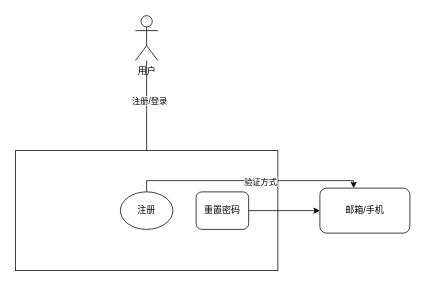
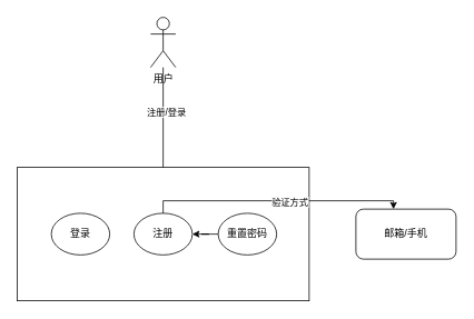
+ <mxCell id="6" value="登录" style="ellipse;whiteSpace=wrap;html=1;" vertex="1" parent="1"><mxGeometry x="61" y="255" width="70" height="50" as="geometry" /></mxCell>
- <mxCell id="11" value="重置密码" style="whiteSpace=wrap;html=1;rounded=1;" vertex="1" parent="1"><mxGeometry x="261" y="255" width="70" height="50" as="geometry" /></mxCell>
+ <mxCell id="11" value="重置密码" style="ellipse;whiteSpace=wrap;html=1;" vertex="1" parent="1"><mxGeometry x="261" y="255" width="70" height="50" as="geometry" /></mxCell>
- <mxCell id="10" style="edgeStyle=orthogonalEdgeStyle;rounded=0;orthogonalLoop=1;jettySize=auto;html=1;" edge="1" parent="1" source="11" target="12"><mxGeometry relative="1" as="geometry" /></mxCell>
+ <mxCell id="10" style="edgeStyle=orthogonalEdgeStyle;rounded=0;orthogonalLoop=1;jettySize=auto;html=1;" edge="1" parent="1" source="11" target="9"><mxGeometry relative="1" as="geometry" /></mxCell>
